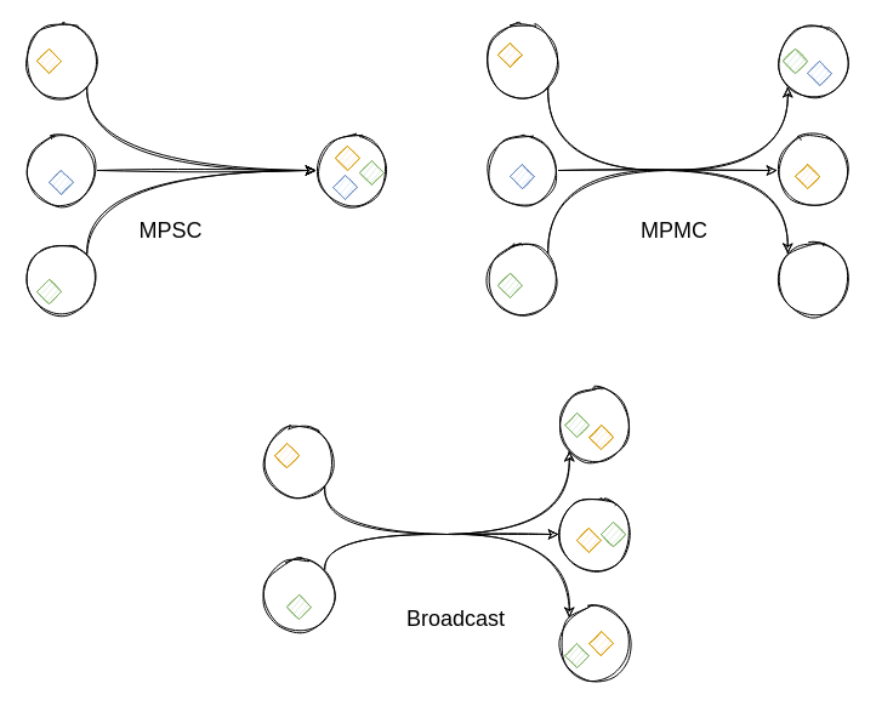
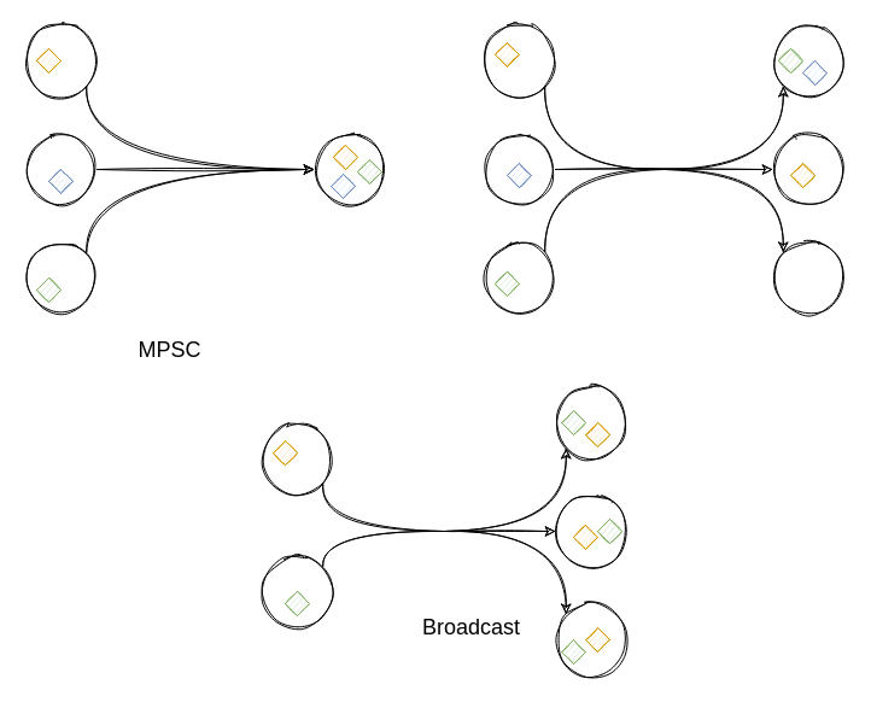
- <mxCell id="46" value="MPSC" style="text;html=1;align=center;verticalAlign=middle;resizable=0;points=[];autosize=1;strokeColor=none;fillColor=none;fontSize=18;" vertex="1" parent="1"><mxGeometry x="105" y="175" width="70" height="30" as="geometry" /></mxCell>
+ <mxCell id="46" value="MPSC" style="text;html=1;align=center;verticalAlign=middle;resizable=0;points=[];autosize=1;strokeColor=none;fillColor=none;fontSize=18;" vertex="1" parent="1"><mxGeometry x="105" y="275" width="70" height="30" as="geometry" /></mxCell>
- <mxCell id="47" value="MPMC" style="text;html=1;align=center;verticalAlign=middle;resizable=0;points=[];autosize=1;strokeColor=none;fillColor=none;fontSize=18;" vertex="1" parent="1"><mxGeometry x="520" y="175" width="70" height="30" as="geometry" /></mxCell>
- <mxCell id="48" value="Broadcast" style="text;html=1;align=center;verticalAlign=middle;resizable=0;points=[];autosize=1;strokeColor=none;fillColor=none;fontSize=18;" vertex="1" parent="1"><mxGeometry x="325" y="495" width="100" height="30" as="geometry" /></mxCell>
+ <mxCell id="48" value="Broadcast" style="text;html=1;align=center;verticalAlign=middle;resizable=0;points=[];autosize=1;strokeColor=none;fillColor=none;fontSize=18;" vertex="1" parent="1"><mxGeometry x="340" y="505" width="100" height="30" as="geometry" /></mxCell>
